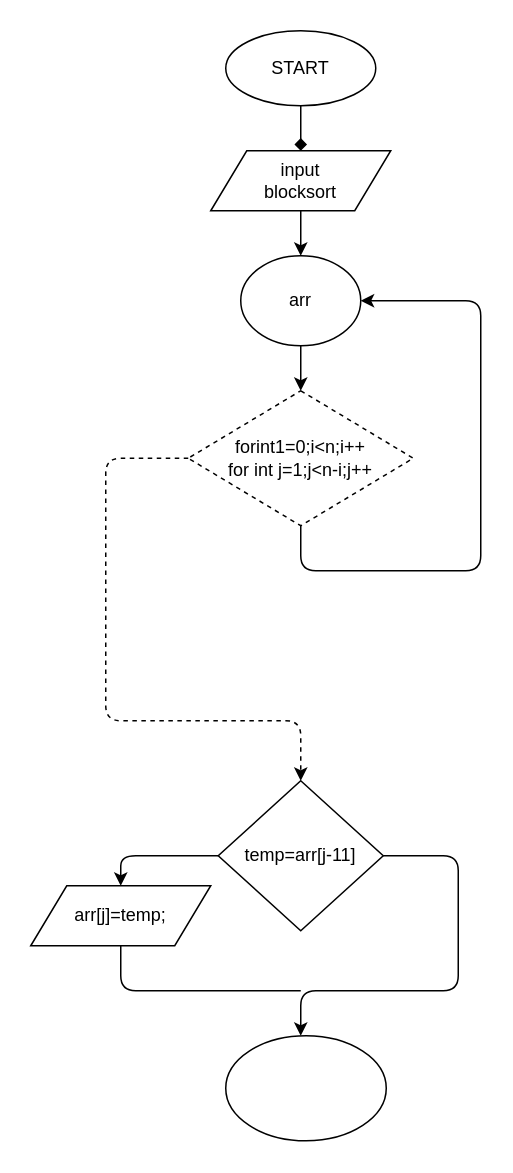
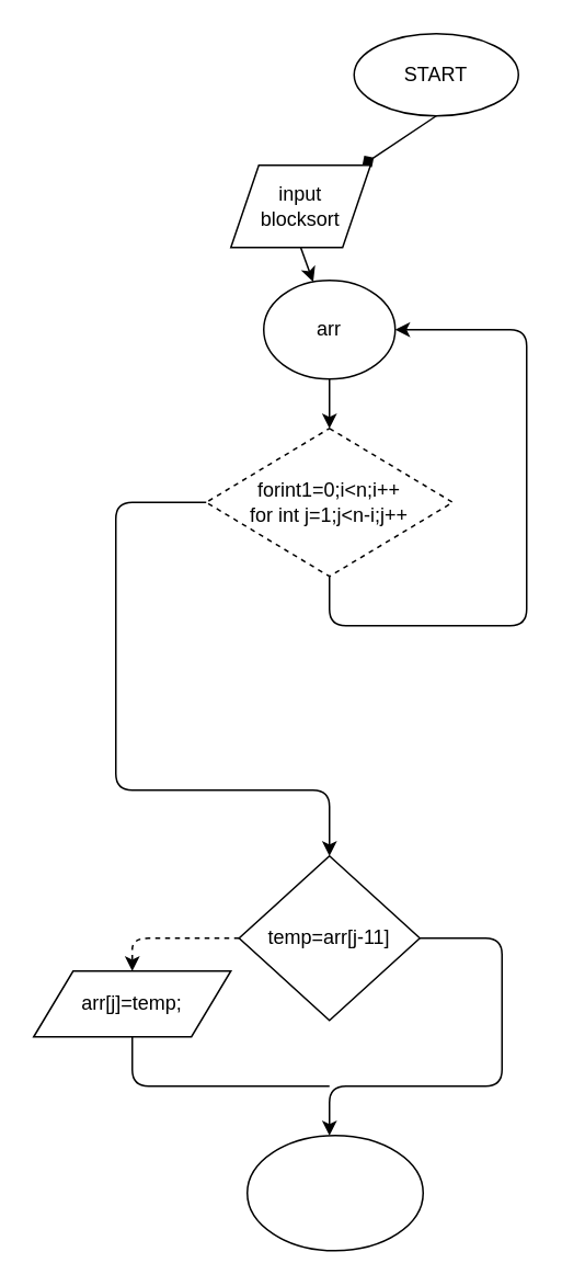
- <mxCell id="2" value="START" style="ellipse;whiteSpace=wrap;html=1;" vertex="1" parent="1"><mxGeometry x="150" y="20" width="100" height="50" as="geometry" /></mxCell>
+ <mxCell id="2" value="START" style="ellipse;whiteSpace=wrap;html=1;" vertex="1" parent="1"><mxGeometry x="215" y="20" width="100" height="50" as="geometry" /></mxCell>
- <mxCell id="4" value="input&lt;br&gt;blocksort" style="shape=parallelogram;perimeter=parallelogramPerimeter;whiteSpace=wrap;html=1;" vertex="1" parent="1"><mxGeometry x="140" y="100" width="120" height="40" as="geometry" /></mxCell>
+ <mxCell id="4" value="input&lt;br&gt;blocksort" style="shape=parallelogram;perimeter=parallelogramPerimeter;whiteSpace=wrap;html=1;" vertex="1" parent="1"><mxGeometry x="140" y="100" width="85" height="50" as="geometry" /></mxCell>
- <mxCell id="10" value="" style="endArrow=classic;html=1;exitX=0;exitY=0.5;exitDx=0;exitDy=0;dashed=1;" edge="1" parent="1" source="8" target="12"><mxGeometry width="50" height="50" relative="1" as="geometry"><mxPoint x="-20" y="422" as="sourcePoint" /><mxPoint x="200" y="520" as="targetPoint" /><Array as="points"><mxPoint x="70" y="305" /><mxPoint x="70" y="480" /><mxPoint x="200" y="480" /></Array></mxGeometry></mxCell>
+ <mxCell id="10" value="" style="endArrow=classic;html=1;exitX=0;exitY=0.5;exitDx=0;exitDy=0;" edge="1" parent="1" source="8" target="12"><mxGeometry width="50" height="50" relative="1" as="geometry"><mxPoint x="-20" y="422" as="sourcePoint" /><mxPoint x="200" y="520" as="targetPoint" /><Array as="points"><mxPoint x="70" y="305" /><mxPoint x="70" y="480" /><mxPoint x="200" y="480" /></Array></mxGeometry></mxCell>
- <mxCell id="13" value="" style="endArrow=classic;html=1;exitX=0;exitY=0.5;exitDx=0;exitDy=0;" edge="1" parent="1" source="12" target="14"><mxGeometry width="50" height="50" relative="1" as="geometry"><mxPoint x="60" y="595" as="sourcePoint" /><mxPoint x="80" y="600" as="targetPoint" /><Array as="points"><mxPoint x="80" y="570" /></Array></mxGeometry></mxCell>
+ <mxCell id="13" value="" style="endArrow=classic;html=1;exitX=0;exitY=0.5;exitDx=0;exitDy=0;dashed=1;" edge="1" parent="1" source="12" target="14"><mxGeometry width="50" height="50" relative="1" as="geometry"><mxPoint x="60" y="595" as="sourcePoint" /><mxPoint x="80" y="600" as="targetPoint" /><Array as="points"><mxPoint x="80" y="570" /></Array></mxGeometry></mxCell>
